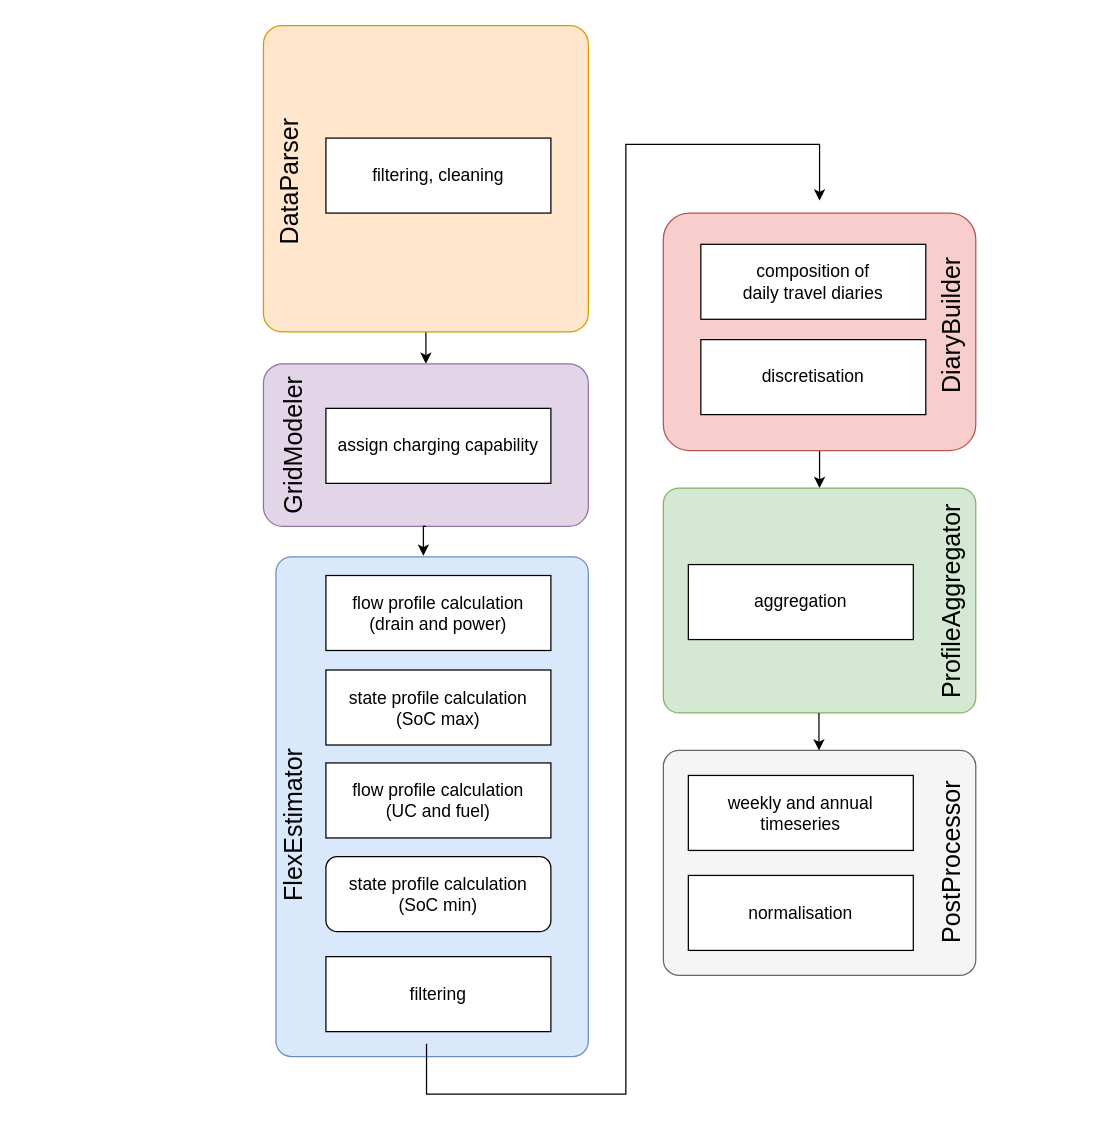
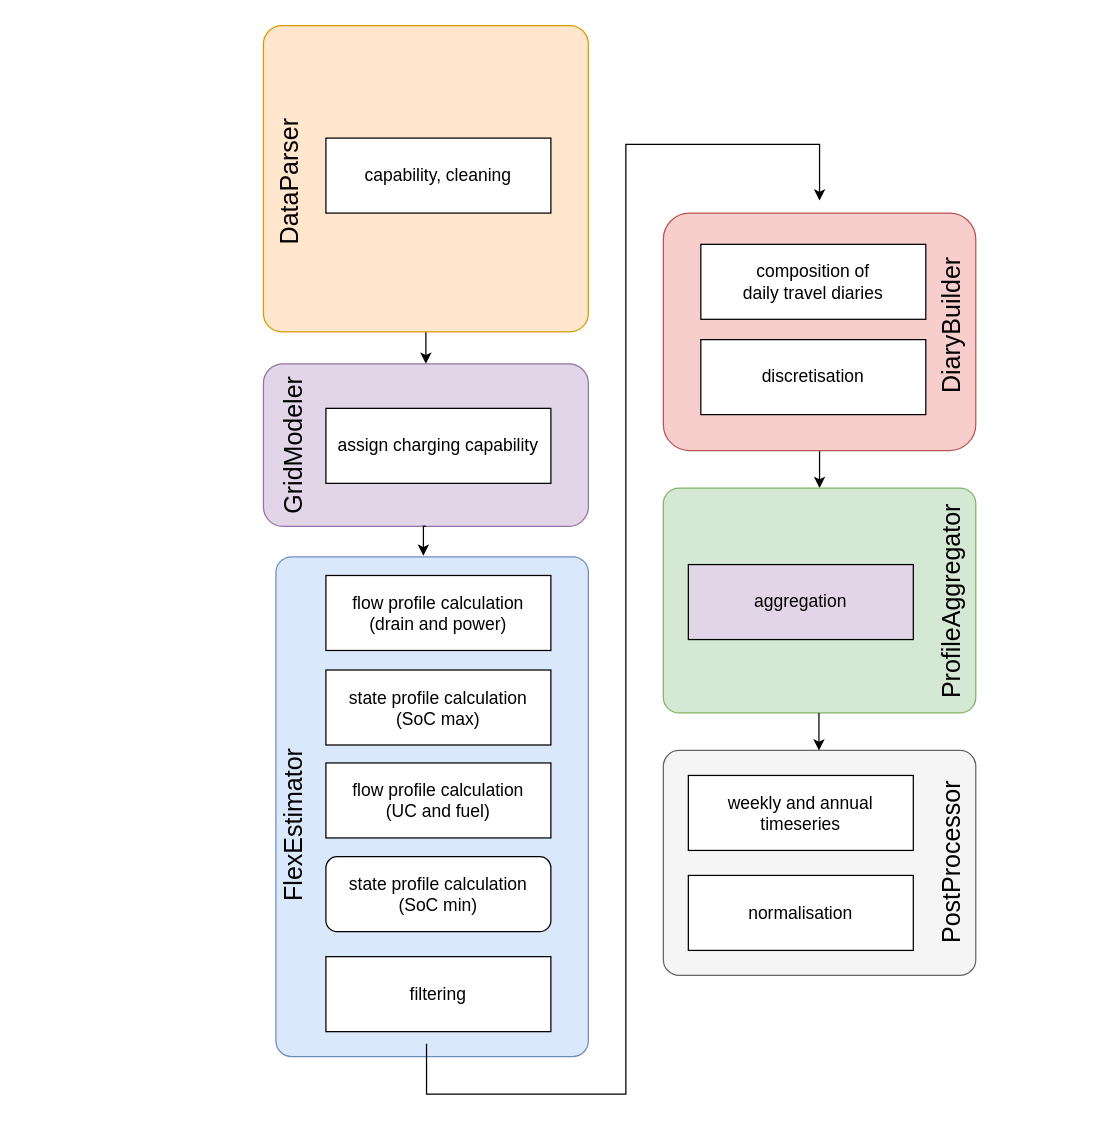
- <mxCell id="16" value="&lt;font style=&quot;font-size: 14px;&quot;&gt;filtering, cleaning&lt;/font&gt;" style="rounded=0;whiteSpace=wrap;html=1;" parent="1" vertex="1"><mxGeometry x="260" y="110" width="180" height="60" as="geometry" /></mxCell>
+ <mxCell id="16" value="&lt;font style=&quot;font-size: 14px;&quot;&gt;capability, cleaning&lt;/font&gt;" style="rounded=0;whiteSpace=wrap;html=1;" parent="1" vertex="1"><mxGeometry x="260" y="110" width="180" height="60" as="geometry" /></mxCell>
- <mxCell id="25" value="&lt;font style=&quot;font-size: 14px;&quot;&gt;aggregation&lt;/font&gt;" style="rounded=0;whiteSpace=wrap;html=1;" parent="1" vertex="1"><mxGeometry x="550" y="451.26" width="180" height="60" as="geometry" /></mxCell>
+ <mxCell id="25" value="&lt;font style=&quot;font-size: 14px;&quot;&gt;aggregation&lt;/font&gt;" style="rounded=0;whiteSpace=wrap;html=1;fillColor=#e1d5e7;" parent="1" vertex="1"><mxGeometry x="550" y="451.26" width="180" height="60" as="geometry" /></mxCell>
